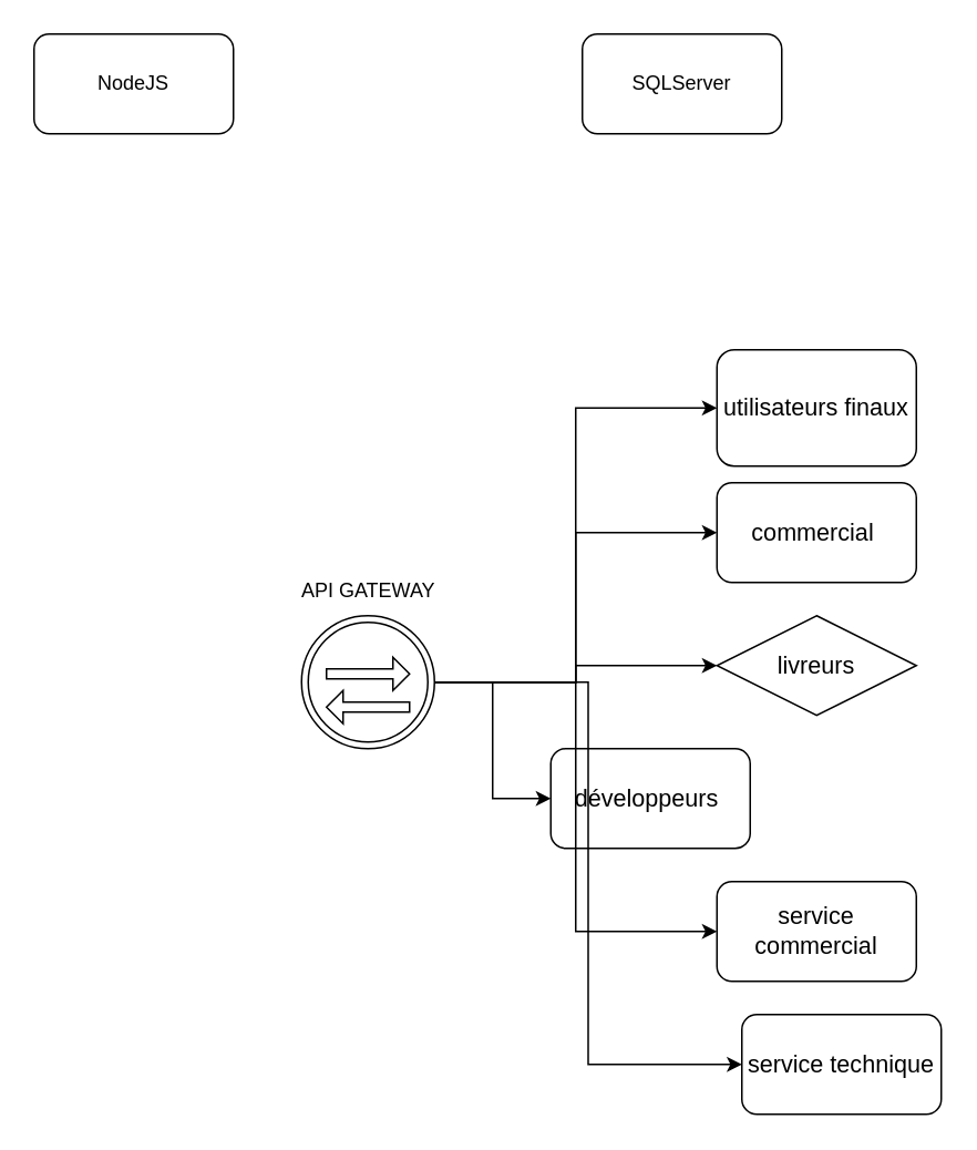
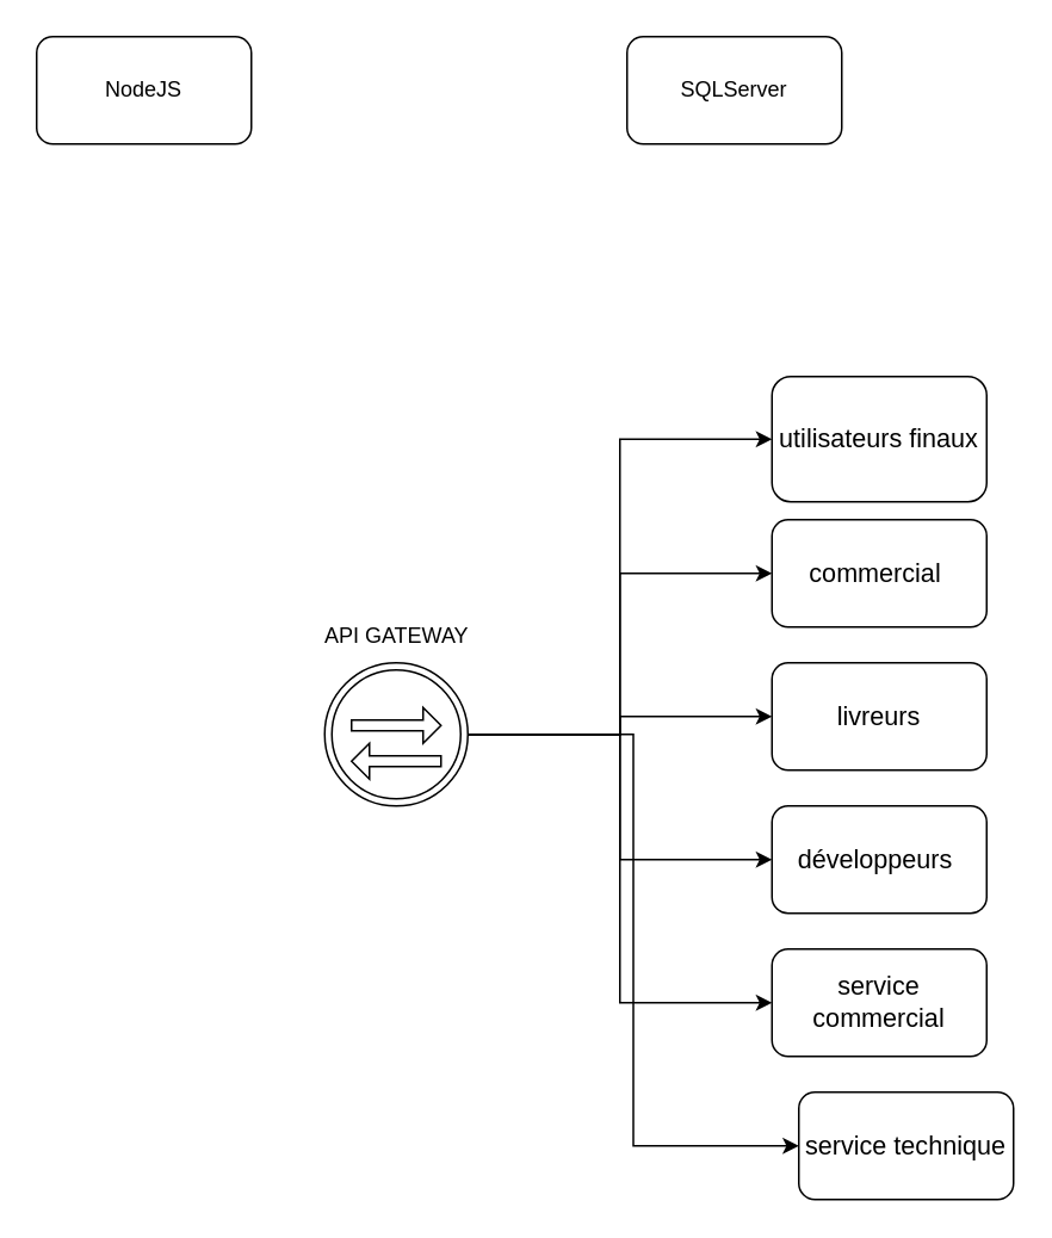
- <mxCell id="3" value="&lt;span style=&quot;color: rgb(0, 0, 0); font-family: Arial, sans-serif; font-size: 14.4px; text-align: left; background-color: rgb(255, 255, 255);&quot;&gt;livreurs&lt;/span&gt;" style="rhombus;whiteSpace=wrap;html=1;" vertex="1" parent="1"><mxGeometry x="431" y="370" width="120" height="60" as="geometry" /></mxCell>
+ <mxCell id="3" value="&lt;span style=&quot;color: rgb(0, 0, 0); font-family: Arial, sans-serif; font-size: 14.4px; text-align: left; background-color: rgb(255, 255, 255);&quot;&gt;livreurs&lt;/span&gt;" style="rounded=1;whiteSpace=wrap;html=1;" vertex="1" parent="1"><mxGeometry x="431" y="370" width="120" height="60" as="geometry" /></mxCell>
- <mxCell id="5" value="&lt;span style=&quot;color: rgb(0, 0, 0); font-family: Arial, sans-serif; font-size: 14.4px; text-align: left; background-color: rgb(255, 255, 255);&quot;&gt;développeurs&amp;nbsp;&lt;/span&gt;" style="rounded=1;whiteSpace=wrap;html=1;" vertex="1" parent="1"><mxGeometry x="331" y="450" width="120" height="60" as="geometry" /></mxCell>
+ <mxCell id="5" value="&lt;span style=&quot;color: rgb(0, 0, 0); font-family: Arial, sans-serif; font-size: 14.4px; text-align: left; background-color: rgb(255, 255, 255);&quot;&gt;développeurs&amp;nbsp;&lt;/span&gt;" style="rounded=1;whiteSpace=wrap;html=1;" vertex="1" parent="1"><mxGeometry x="431" y="450" width="120" height="60" as="geometry" /></mxCell>
